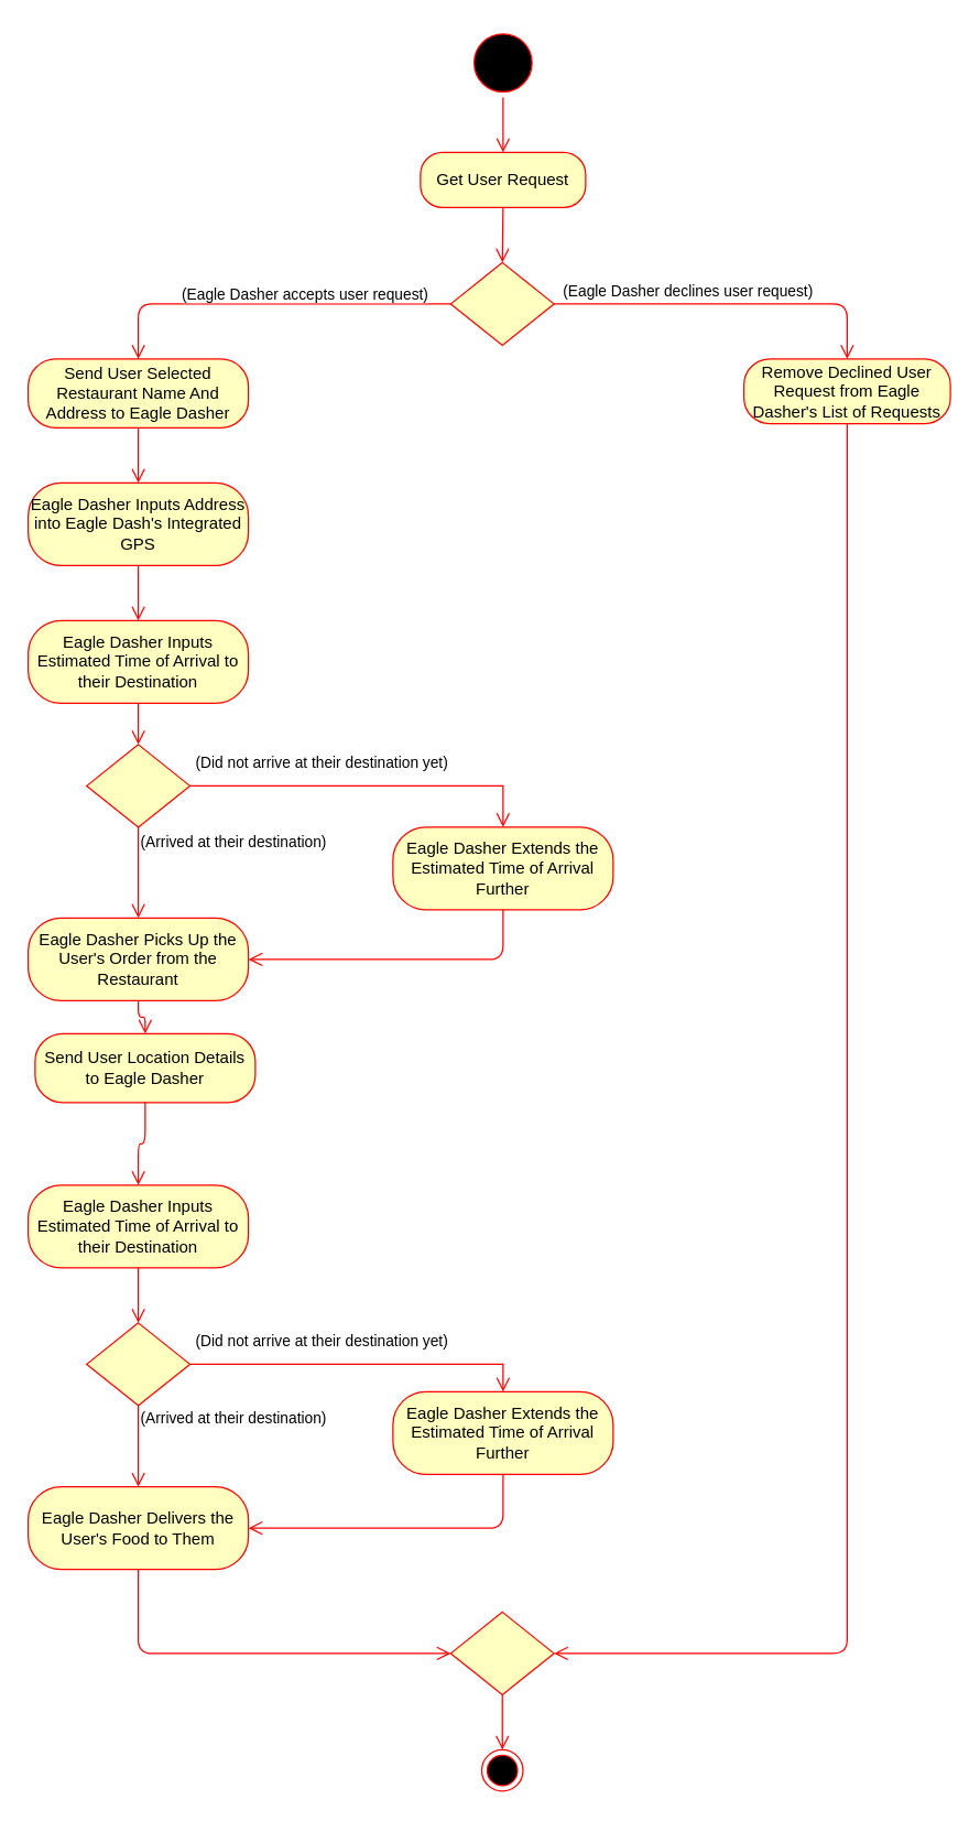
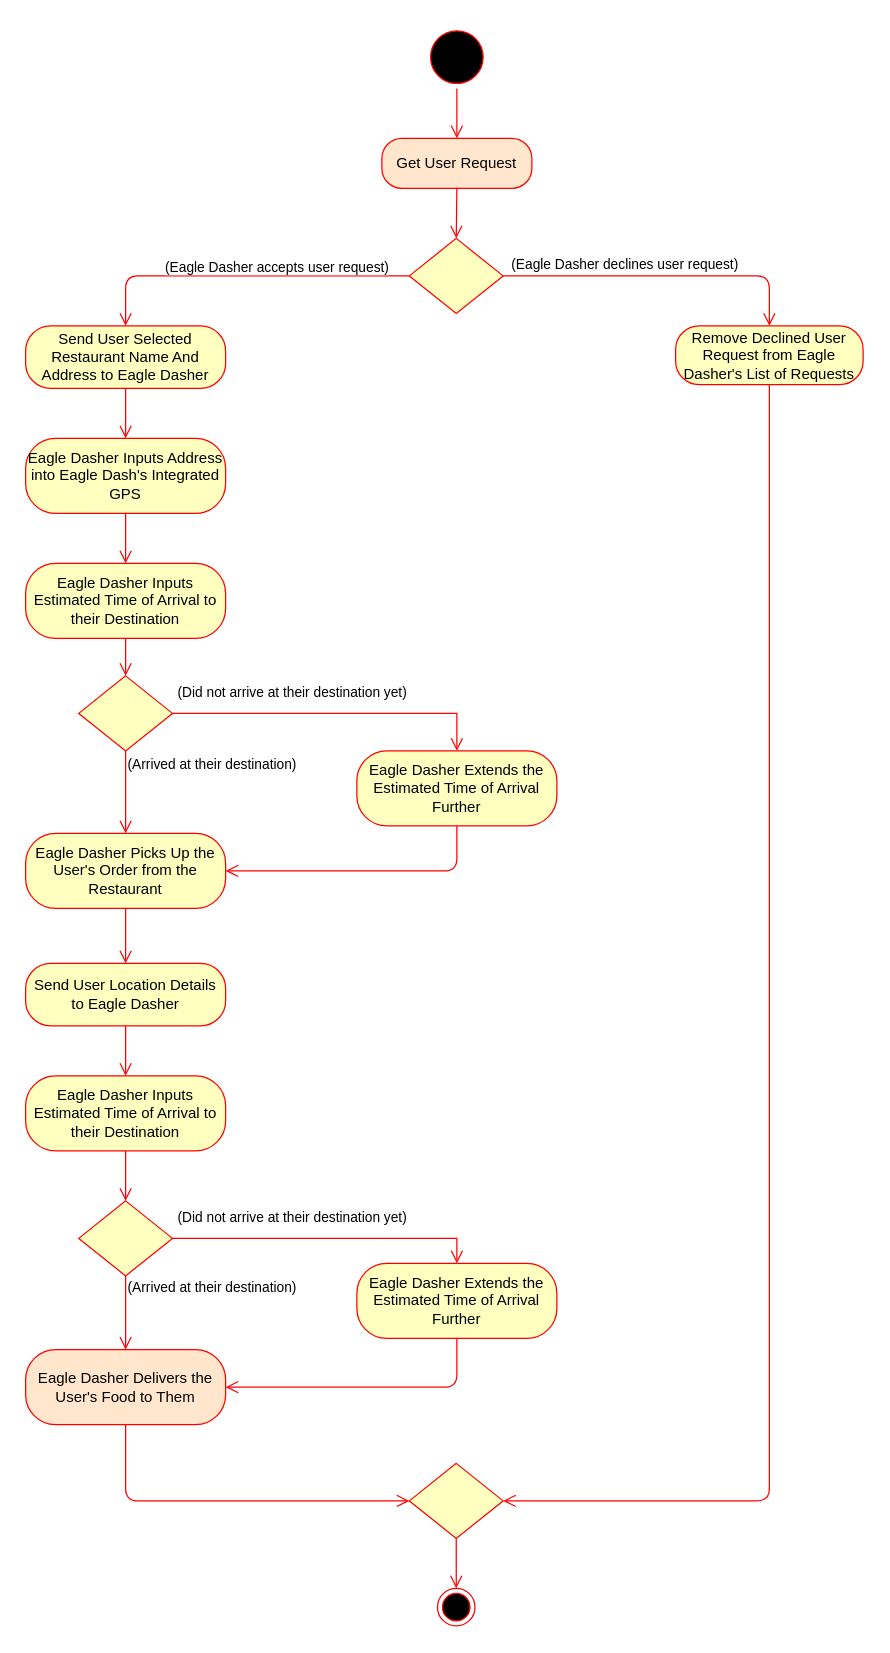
- <mxCell id="4" value="Get User Request" style="rounded=1;whiteSpace=wrap;html=1;arcSize=40;fontColor=#000000;fillColor=#ffffc0;strokeColor=#ff0000;" parent="1" vertex="1"><mxGeometry x="305" y="110" width="120" height="40" as="geometry" /></mxCell>
+ <mxCell id="4" value="Get User Request" style="rounded=1;whiteSpace=wrap;html=1;arcSize=40;fontColor=#000000;fillColor=#ffe6cc;strokeColor=#ff0000;" parent="1" vertex="1"><mxGeometry x="305" y="110" width="120" height="40" as="geometry" /></mxCell>
- <mxCell id="27" value="Send User Location Details to Eagle Dasher" style="rounded=1;whiteSpace=wrap;html=1;arcSize=40;fontColor=#000000;fillColor=#ffffc0;strokeColor=#ff0000;" vertex="1" parent="1"><mxGeometry x="25" y="750" width="160" height="50" as="geometry" /></mxCell>
+ <mxCell id="27" value="Send User Location Details to Eagle Dasher" style="rounded=1;whiteSpace=wrap;html=1;arcSize=40;fontColor=#000000;fillColor=#ffffc0;strokeColor=#ff0000;" vertex="1" parent="1"><mxGeometry x="20" y="770" width="160" height="50" as="geometry" /></mxCell>
- <mxCell id="36" value="Eagle Dasher Delivers the User's Food to Them" style="rounded=1;whiteSpace=wrap;html=1;arcSize=40;fontColor=#000000;fillColor=#ffffc0;strokeColor=#ff0000;" vertex="1" parent="1"><mxGeometry x="20" y="1079" width="160" height="60" as="geometry" /></mxCell>
+ <mxCell id="36" value="Eagle Dasher Delivers the User's Food to Them" style="rounded=1;whiteSpace=wrap;html=1;arcSize=40;fontColor=#000000;fillColor=#ffe6cc;strokeColor=#ff0000;" vertex="1" parent="1"><mxGeometry x="20" y="1079" width="160" height="60" as="geometry" /></mxCell>
